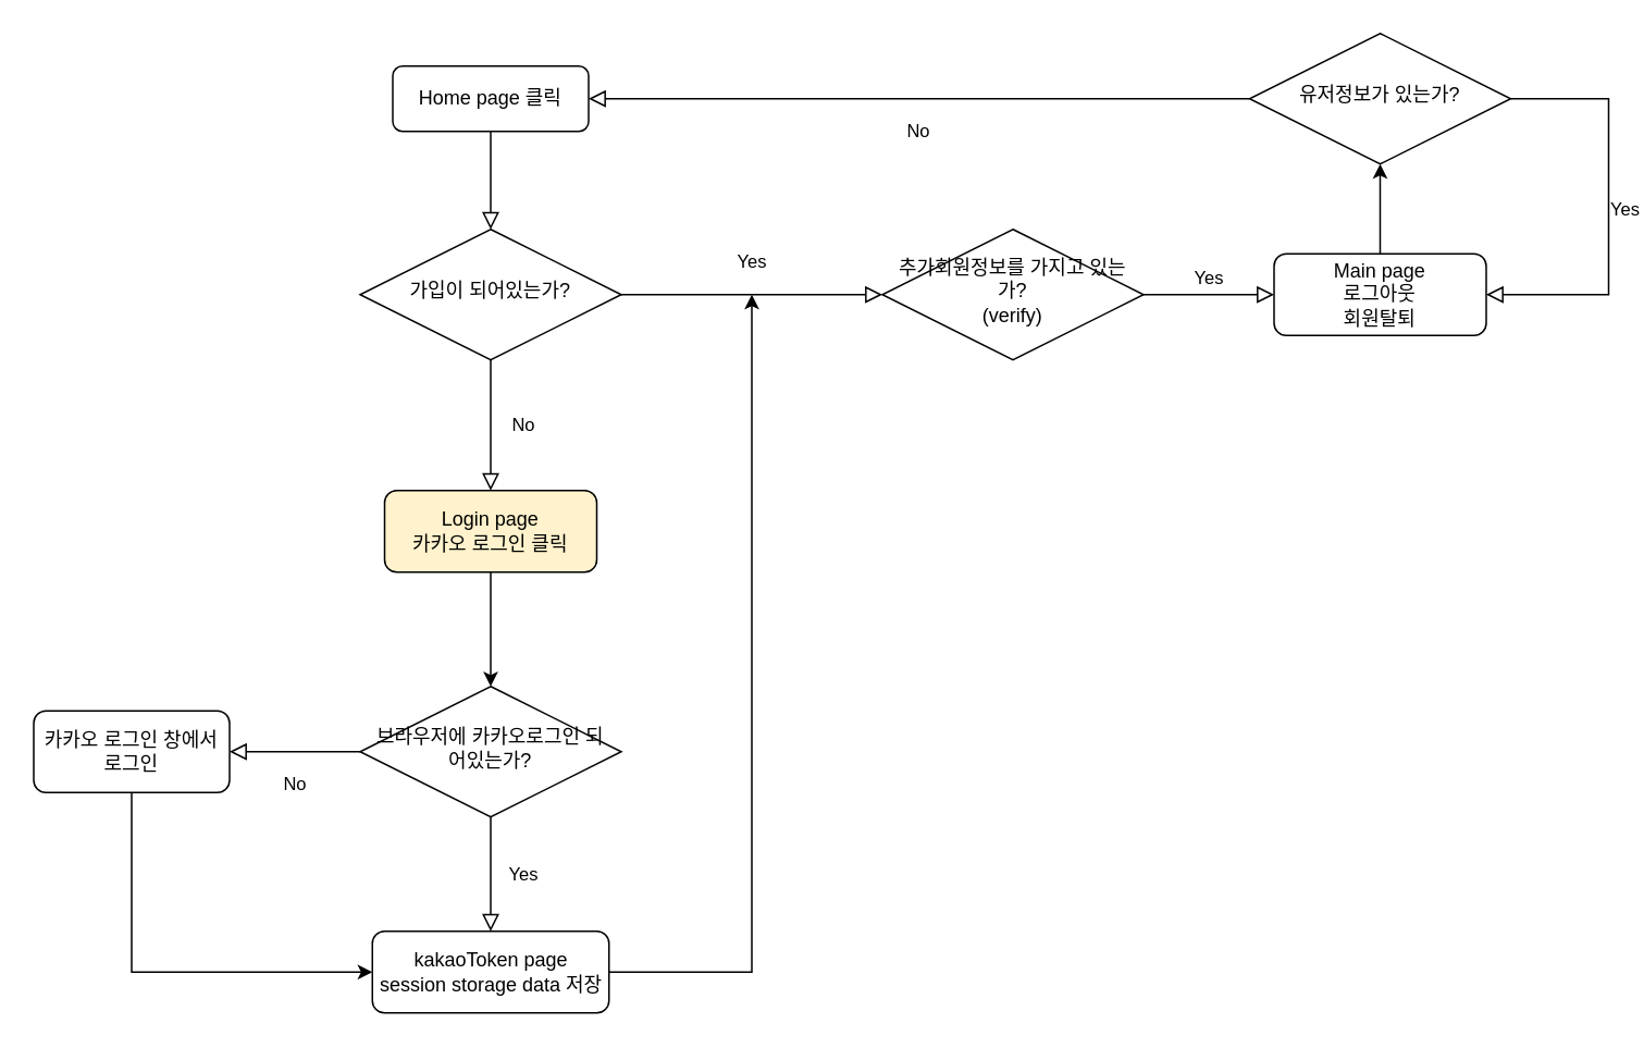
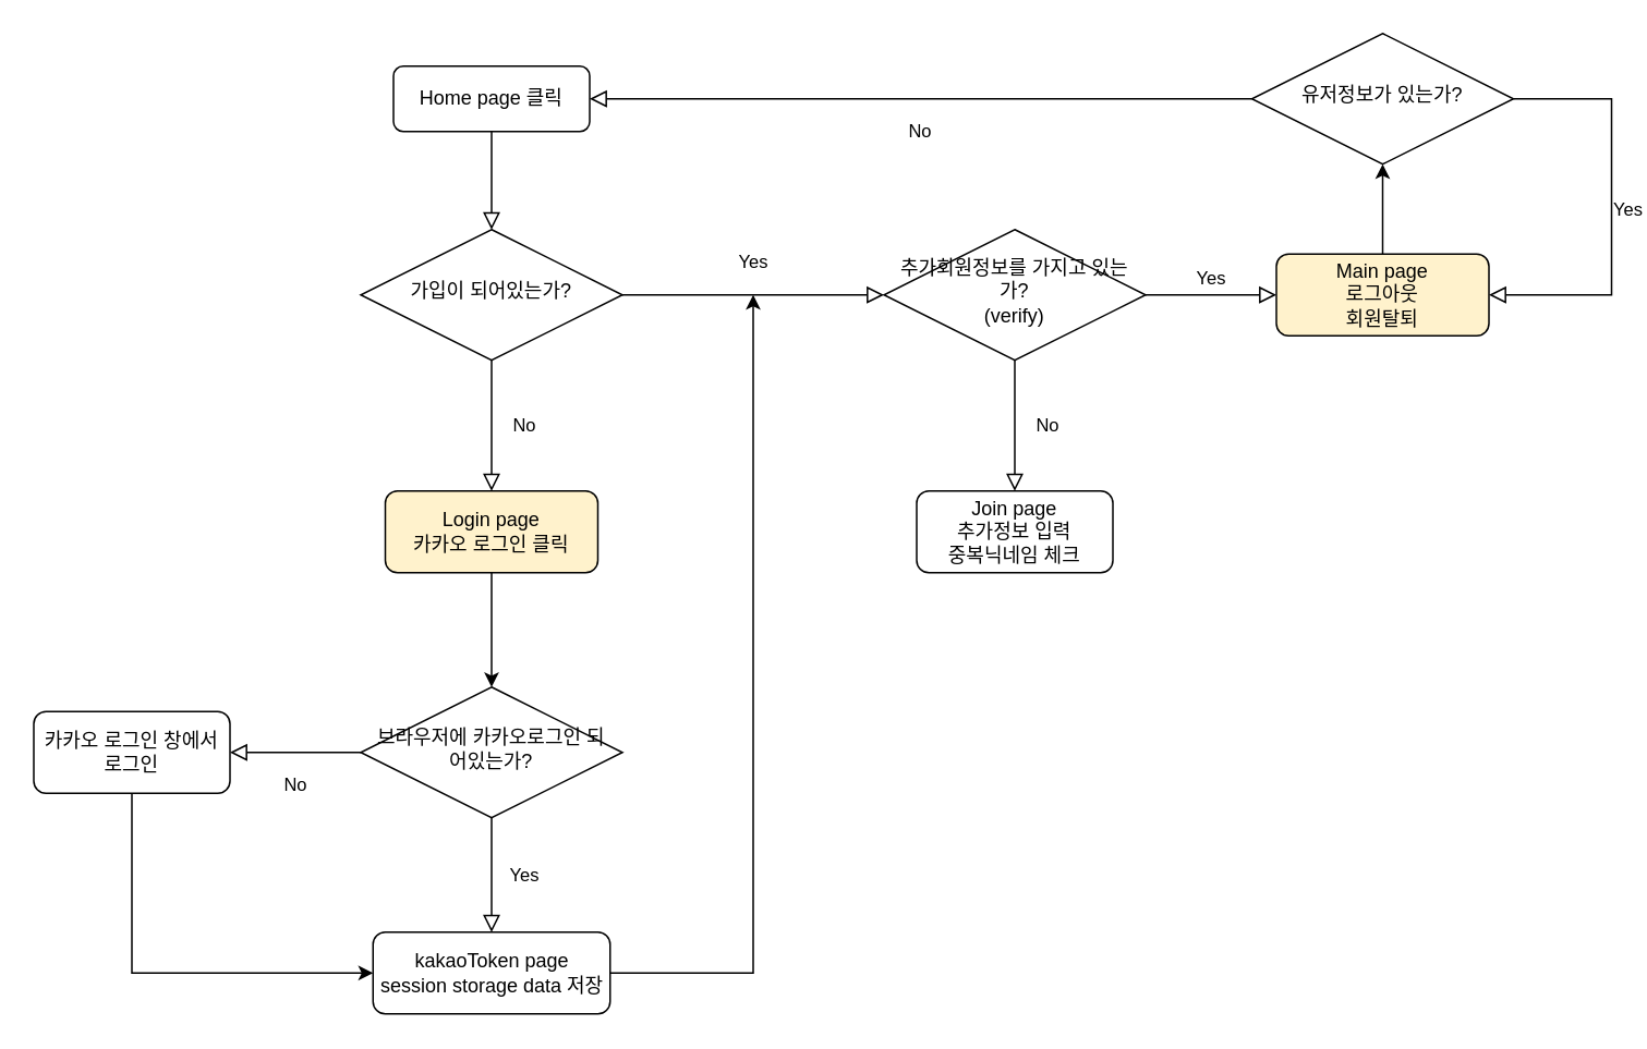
- <mxCell id="12" value="Main page&lt;br&gt;로그아웃&lt;br&gt;회원탈퇴" style="rounded=1;whiteSpace=wrap;html=1;fontSize=12;glass=0;strokeWidth=1;shadow=0;" parent="1" vertex="1"><mxGeometry x="780" y="155" width="130" height="50" as="geometry" /></mxCell>
+ <mxCell id="12" value="Main page&lt;br&gt;로그아웃&lt;br&gt;회원탈퇴" style="rounded=1;whiteSpace=wrap;html=1;fontSize=12;glass=0;strokeWidth=1;shadow=0;fillColor=#fff2cc;" parent="1" vertex="1"><mxGeometry x="780" y="155" width="130" height="50" as="geometry" /></mxCell>
+ <mxCell id="8" value="No" style="rounded=0;html=1;jettySize=auto;orthogonalLoop=1;fontSize=11;endArrow=block;endFill=0;endSize=8;strokeWidth=1;shadow=0;labelBackgroundColor=none;edgeStyle=orthogonalEdgeStyle;" parent="1" source="10" target="11" edge="1"><mxGeometry y="20" relative="1" as="geometry"><mxPoint as="offset" /></mxGeometry></mxCell>
+ <mxCell id="11" value="Join page&lt;br&gt;추가정보 입력&lt;br&gt;중복닉네임 체크" style="rounded=1;whiteSpace=wrap;html=1;fontSize=12;glass=0;strokeWidth=1;shadow=0;" parent="1" vertex="1"><mxGeometry x="560" y="300" width="120" height="50" as="geometry" /></mxCell>
